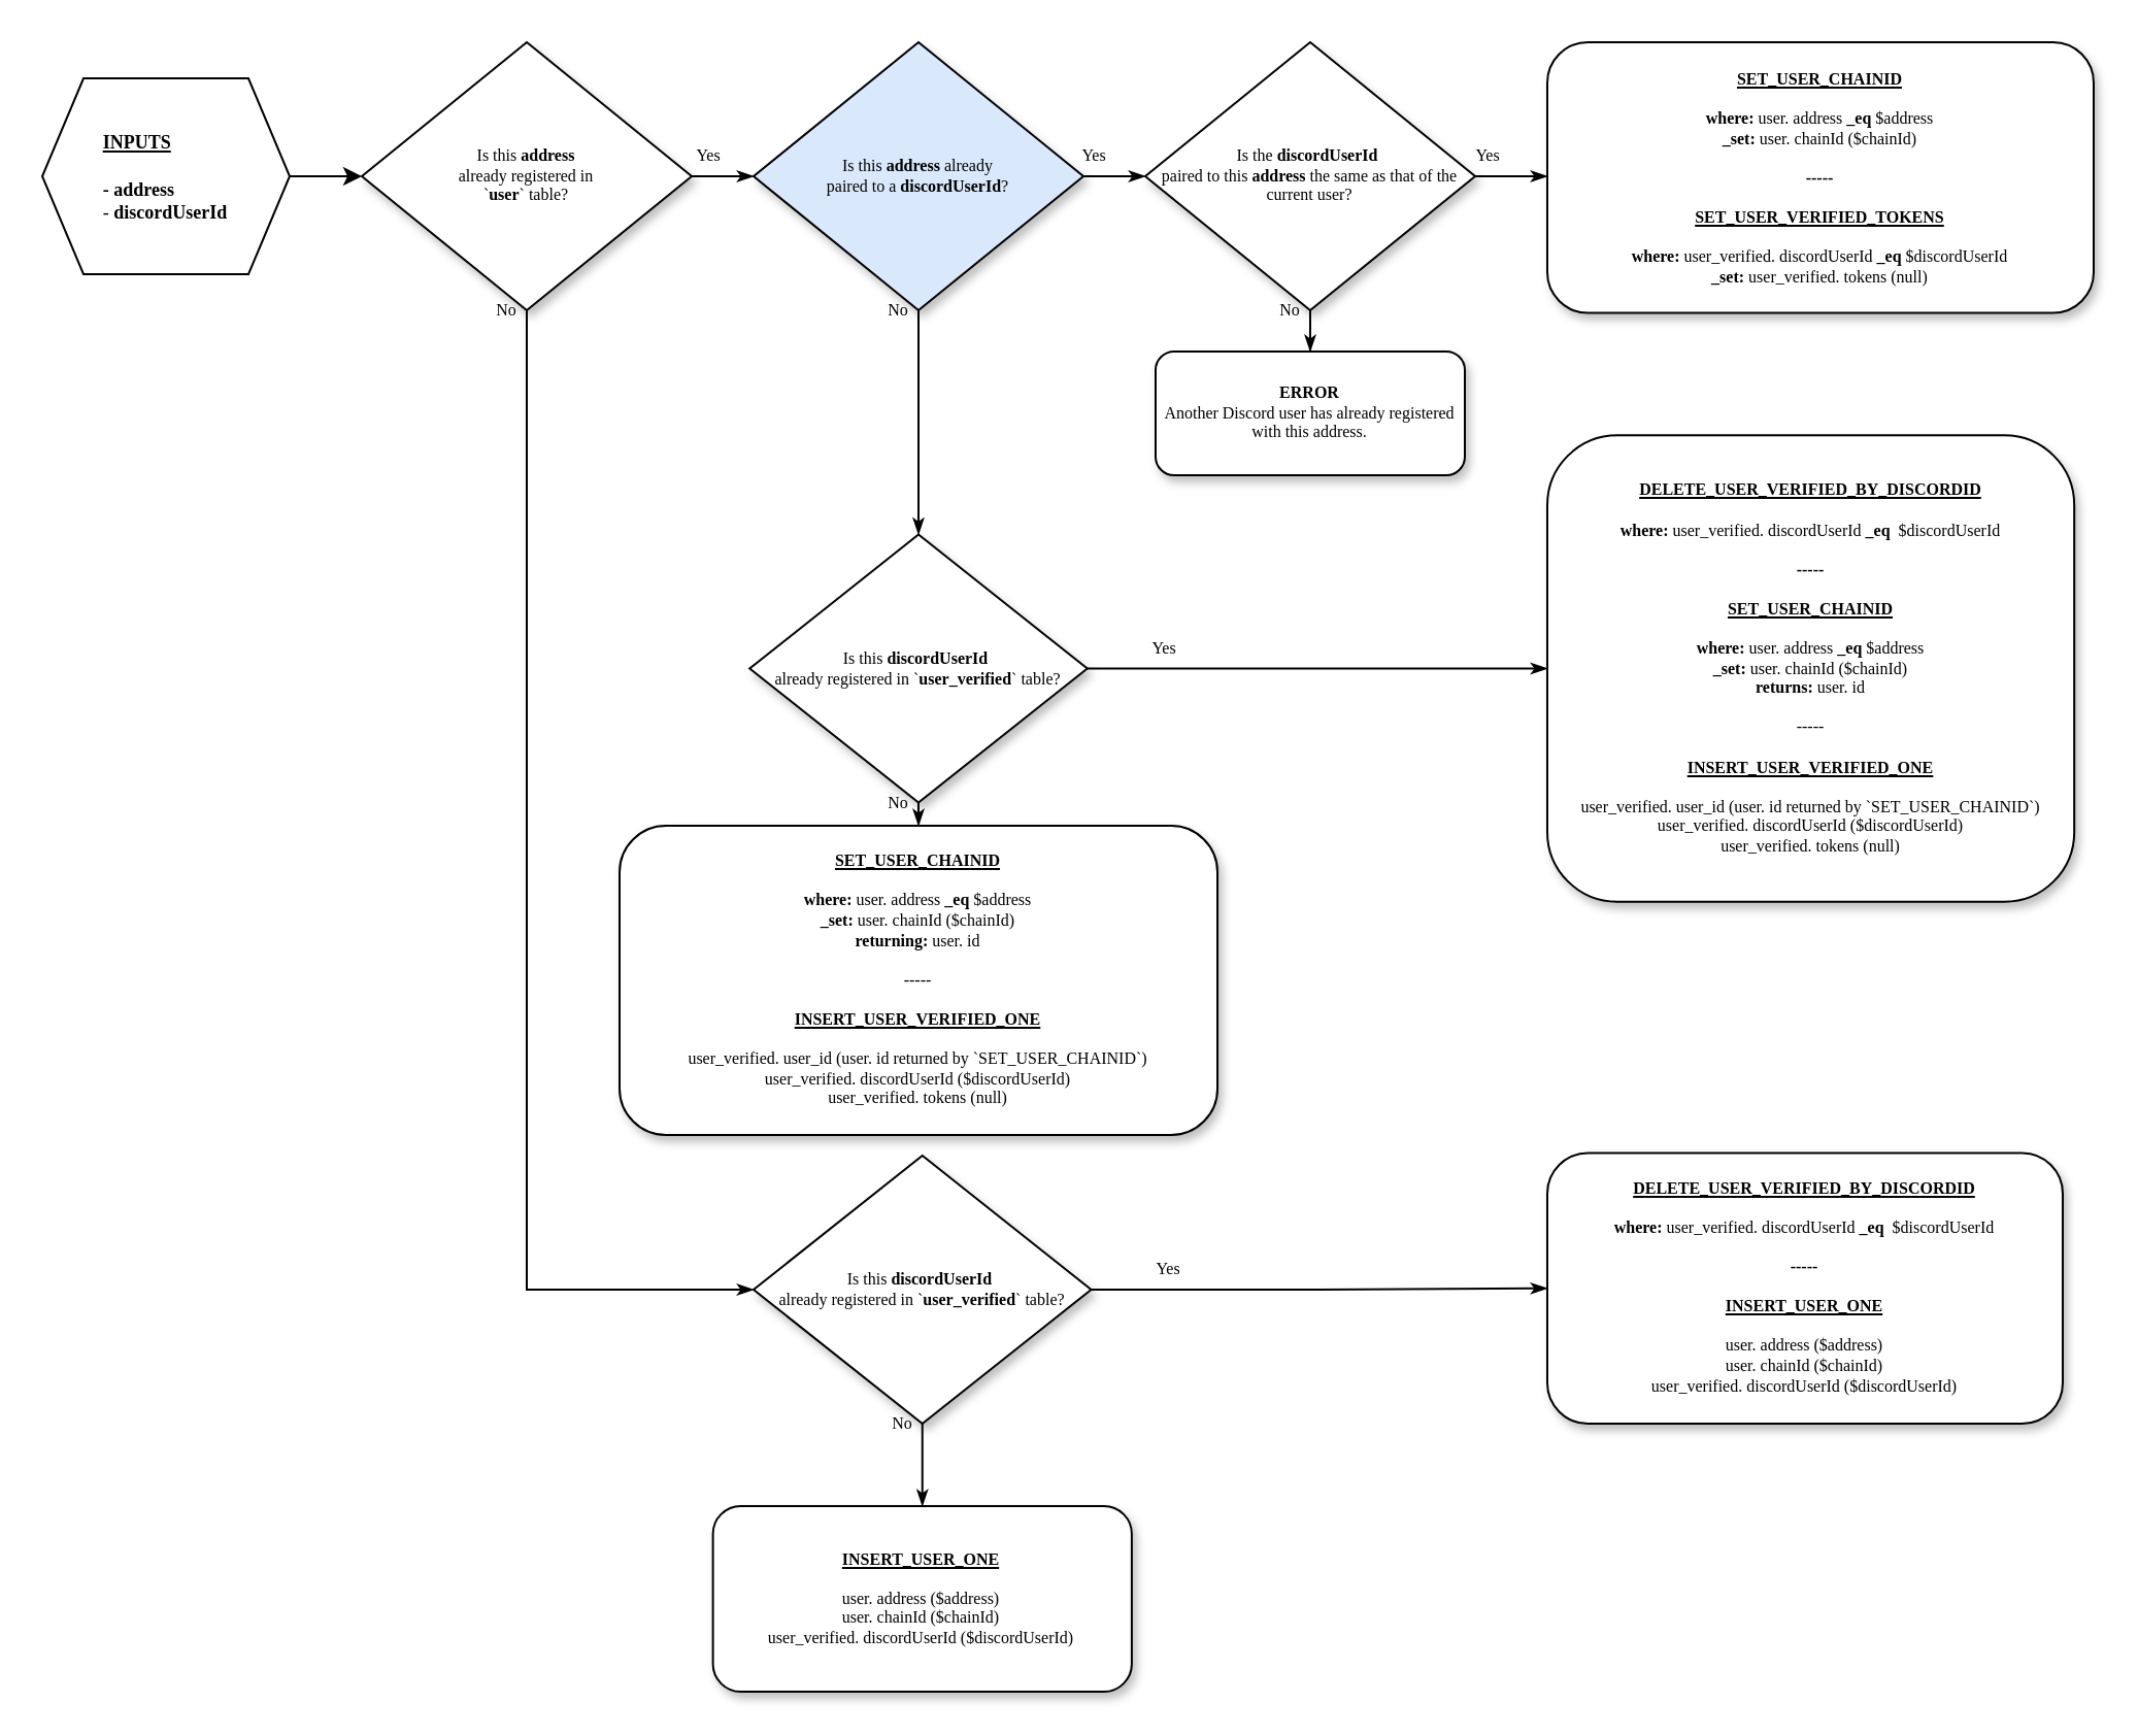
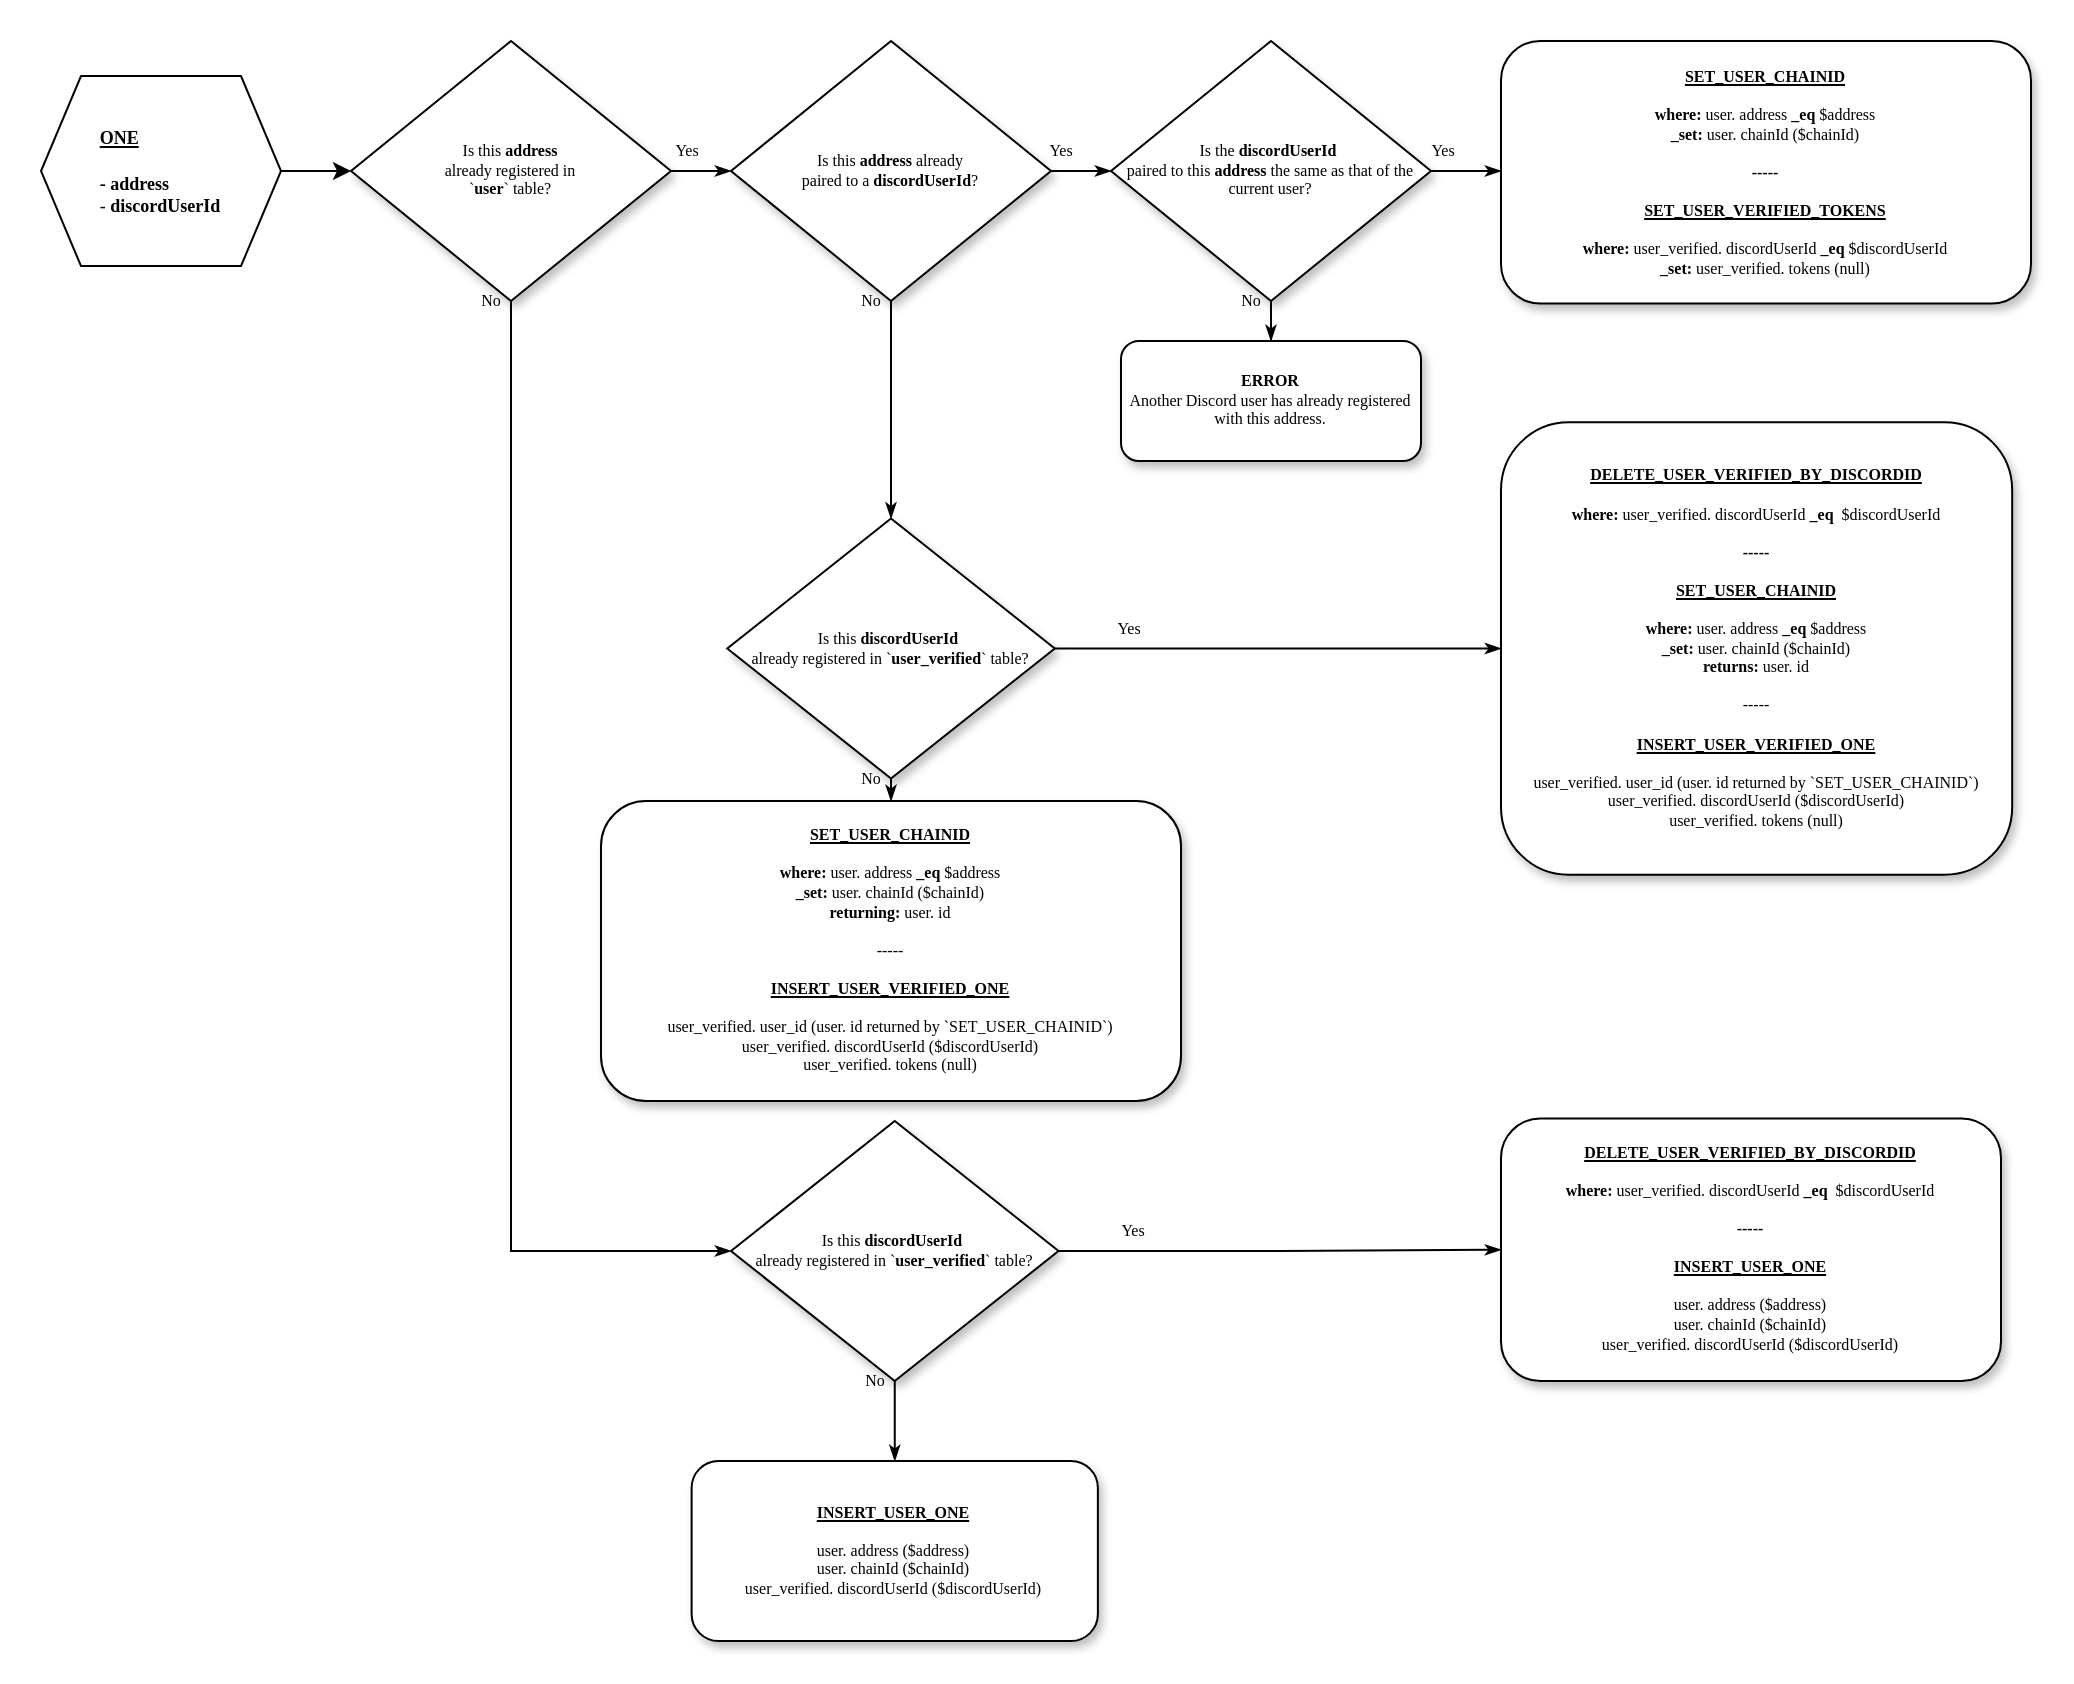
- <mxCell id="22" value="&lt;div style=&quot;text-align: justify&quot;&gt;&lt;b style=&quot;font-size: 9px&quot;&gt;&lt;u&gt;INPUTS&lt;/u&gt;&lt;/b&gt;&lt;/div&gt;&lt;div style=&quot;text-align: justify&quot;&gt;&lt;b style=&quot;font-size: 9px&quot;&gt;&lt;u&gt;&lt;br&gt;&lt;/u&gt;&lt;/b&gt;&lt;/div&gt;&lt;font style=&quot;font-size: 9px&quot;&gt;&lt;b&gt;&lt;div style=&quot;text-align: justify&quot;&gt;&lt;b&gt;- address&lt;/b&gt;&lt;/div&gt;&lt;/b&gt;&lt;div style=&quot;text-align: justify&quot;&gt;&lt;span&gt;-&amp;nbsp;&lt;/span&gt;&lt;b&gt;discordUserId&lt;/b&gt;&lt;/div&gt;&lt;/font&gt;" style="shape=hexagon;perimeter=hexagonPerimeter2;whiteSpace=wrap;html=1;fixedSize=1;fontSize=10;strokeWidth=1;fontFamily=Verdana;align=center;" parent="1" vertex="1"><mxGeometry x="20" y="37.5" width="120" height="95" as="geometry" /></mxCell>
+ <mxCell id="22" value="&lt;div style=&quot;text-align: justify&quot;&gt;&lt;b style=&quot;font-size: 9px&quot;&gt;&lt;u&gt;ONE&lt;/u&gt;&lt;/b&gt;&lt;/div&gt;&lt;div style=&quot;text-align: justify&quot;&gt;&lt;b style=&quot;font-size: 9px&quot;&gt;&lt;u&gt;&lt;br&gt;&lt;/u&gt;&lt;/b&gt;&lt;/div&gt;&lt;font style=&quot;font-size: 9px&quot;&gt;&lt;b&gt;&lt;div style=&quot;text-align: justify&quot;&gt;&lt;b&gt;- address&lt;/b&gt;&lt;/div&gt;&lt;/b&gt;&lt;div style=&quot;text-align: justify&quot;&gt;&lt;span&gt;-&amp;nbsp;&lt;/span&gt;&lt;b&gt;discordUserId&lt;/b&gt;&lt;/div&gt;&lt;/font&gt;" style="shape=hexagon;perimeter=hexagonPerimeter2;whiteSpace=wrap;html=1;fixedSize=1;fontSize=10;strokeWidth=1;fontFamily=Verdana;align=center;" parent="1" vertex="1"><mxGeometry x="20" y="37.5" width="120" height="95" as="geometry" /></mxCell>
- <mxCell id="5" value="Is this &lt;b&gt;address&lt;/b&gt;&amp;nbsp;already &lt;br&gt;paired to a &lt;b&gt;discordUserId&lt;/b&gt;?" style="rhombus;whiteSpace=wrap;html=1;rounded=0;shadow=1;labelBackgroundColor=none;strokeWidth=1;fontFamily=Verdana;fontSize=8;align=center;fillColor=#dae8fc;" parent="1" vertex="1"><mxGeometry x="365" y="20" width="160" height="130" as="geometry" /></mxCell>
+ <mxCell id="5" value="Is this &lt;b&gt;address&lt;/b&gt;&amp;nbsp;already &lt;br&gt;paired to a &lt;b&gt;discordUserId&lt;/b&gt;?" style="rhombus;whiteSpace=wrap;html=1;rounded=0;shadow=1;labelBackgroundColor=none;strokeWidth=1;fontFamily=Verdana;fontSize=8;align=center;" parent="1" vertex="1"><mxGeometry x="365" y="20" width="160" height="130" as="geometry" /></mxCell>
